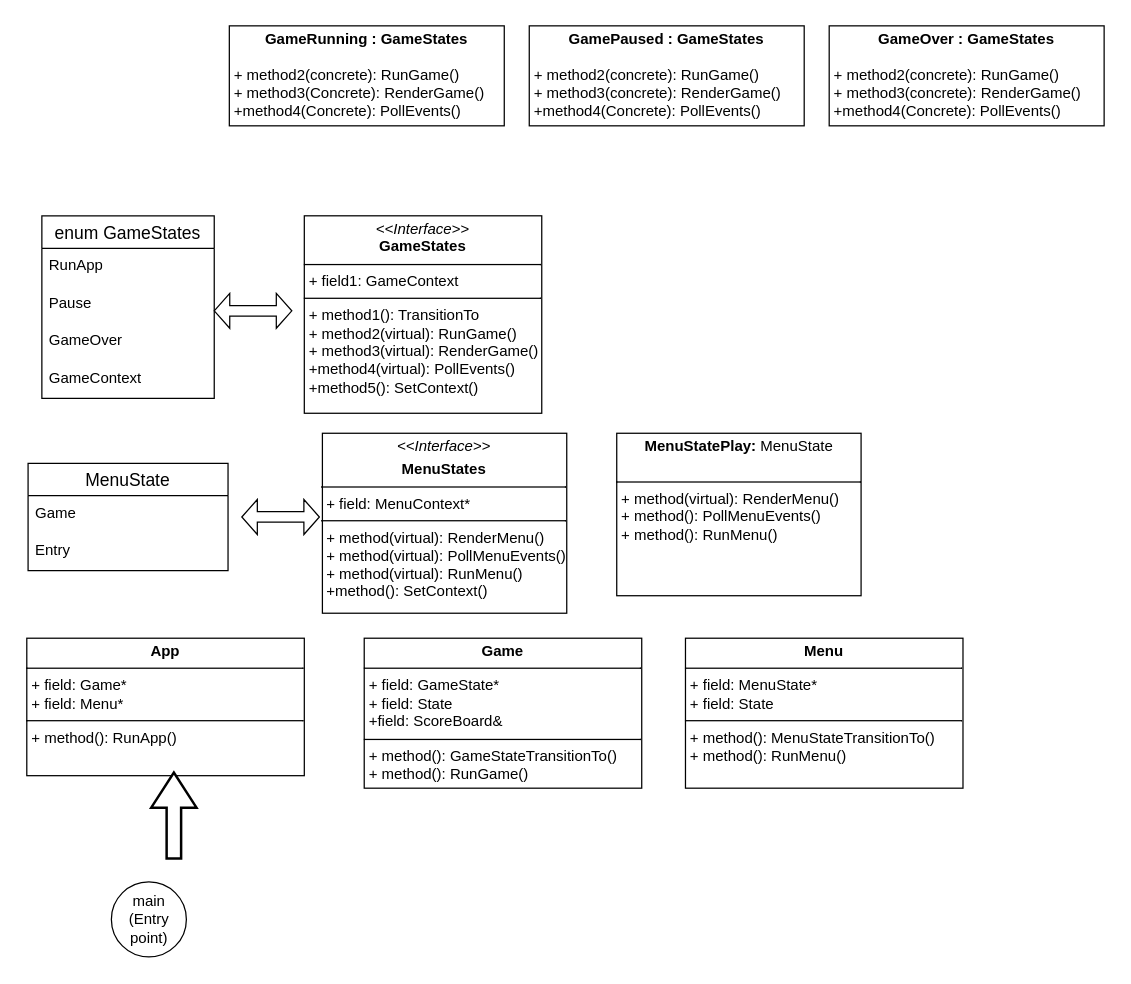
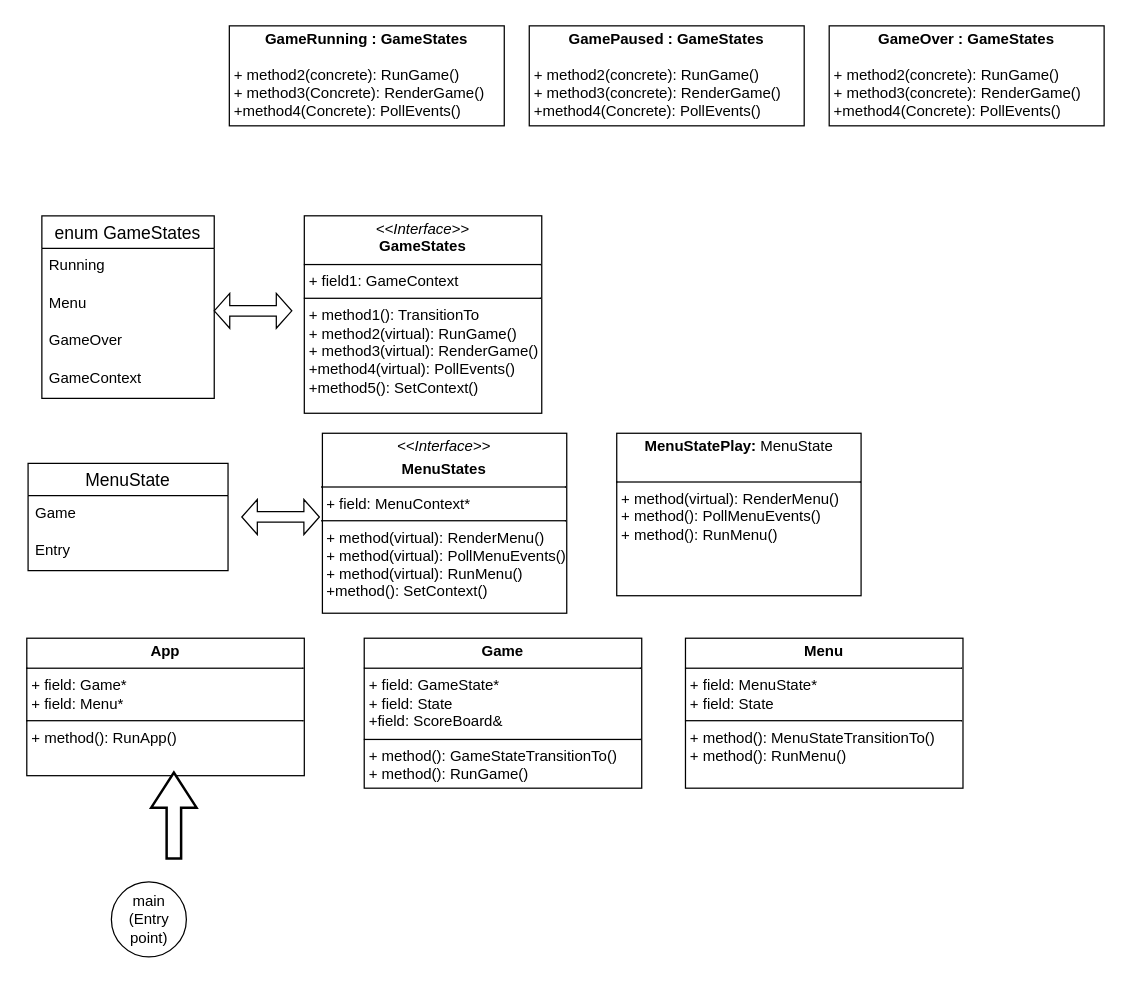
- <mxCell id="4" value="RunApp" style="text;strokeColor=none;fillColor=none;spacingLeft=4;spacingRight=4;overflow=hidden;rotatable=0;points=[[0,0.5],[1,0.5]];portConstraint=eastwest;fontSize=12;whiteSpace=wrap;html=1;" parent="3" vertex="1"><mxGeometry y="26" width="137.93" height="30" as="geometry" /></mxCell>
+ <mxCell id="4" value="Running" style="text;strokeColor=none;fillColor=none;spacingLeft=4;spacingRight=4;overflow=hidden;rotatable=0;points=[[0,0.5],[1,0.5]];portConstraint=eastwest;fontSize=12;whiteSpace=wrap;html=1;" parent="3" vertex="1"><mxGeometry y="26" width="137.93" height="30" as="geometry" /></mxCell>
- <mxCell id="5" value="Pause" style="text;strokeColor=none;fillColor=none;spacingLeft=4;spacingRight=4;overflow=hidden;rotatable=0;points=[[0,0.5],[1,0.5]];portConstraint=eastwest;fontSize=12;whiteSpace=wrap;html=1;" parent="3" vertex="1"><mxGeometry y="56" width="137.93" height="30" as="geometry" /></mxCell>
+ <mxCell id="5" value="Menu" style="text;strokeColor=none;fillColor=none;spacingLeft=4;spacingRight=4;overflow=hidden;rotatable=0;points=[[0,0.5],[1,0.5]];portConstraint=eastwest;fontSize=12;whiteSpace=wrap;html=1;" parent="3" vertex="1"><mxGeometry y="56" width="137.93" height="30" as="geometry" /></mxCell>
